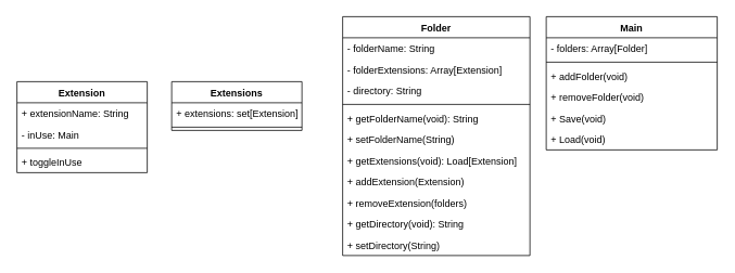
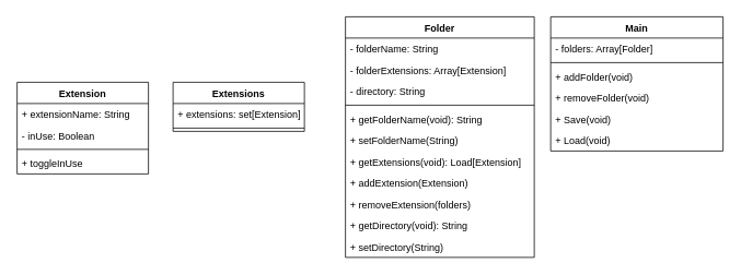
- <mxCell id="23" value="- inUse: Main" style="text;strokeColor=none;fillColor=none;align=left;verticalAlign=top;spacingLeft=4;spacingRight=4;overflow=hidden;rotatable=0;points=[[0,0.5],[1,0.5]];portConstraint=eastwest;" parent="21" vertex="1"><mxGeometry y="52" width="160" height="26" as="geometry" /></mxCell>
+ <mxCell id="23" value="- inUse: Boolean" style="text;strokeColor=none;fillColor=none;align=left;verticalAlign=top;spacingLeft=4;spacingRight=4;overflow=hidden;rotatable=0;points=[[0,0.5],[1,0.5]];portConstraint=eastwest;" parent="21" vertex="1"><mxGeometry y="52" width="160" height="26" as="geometry" /></mxCell>
